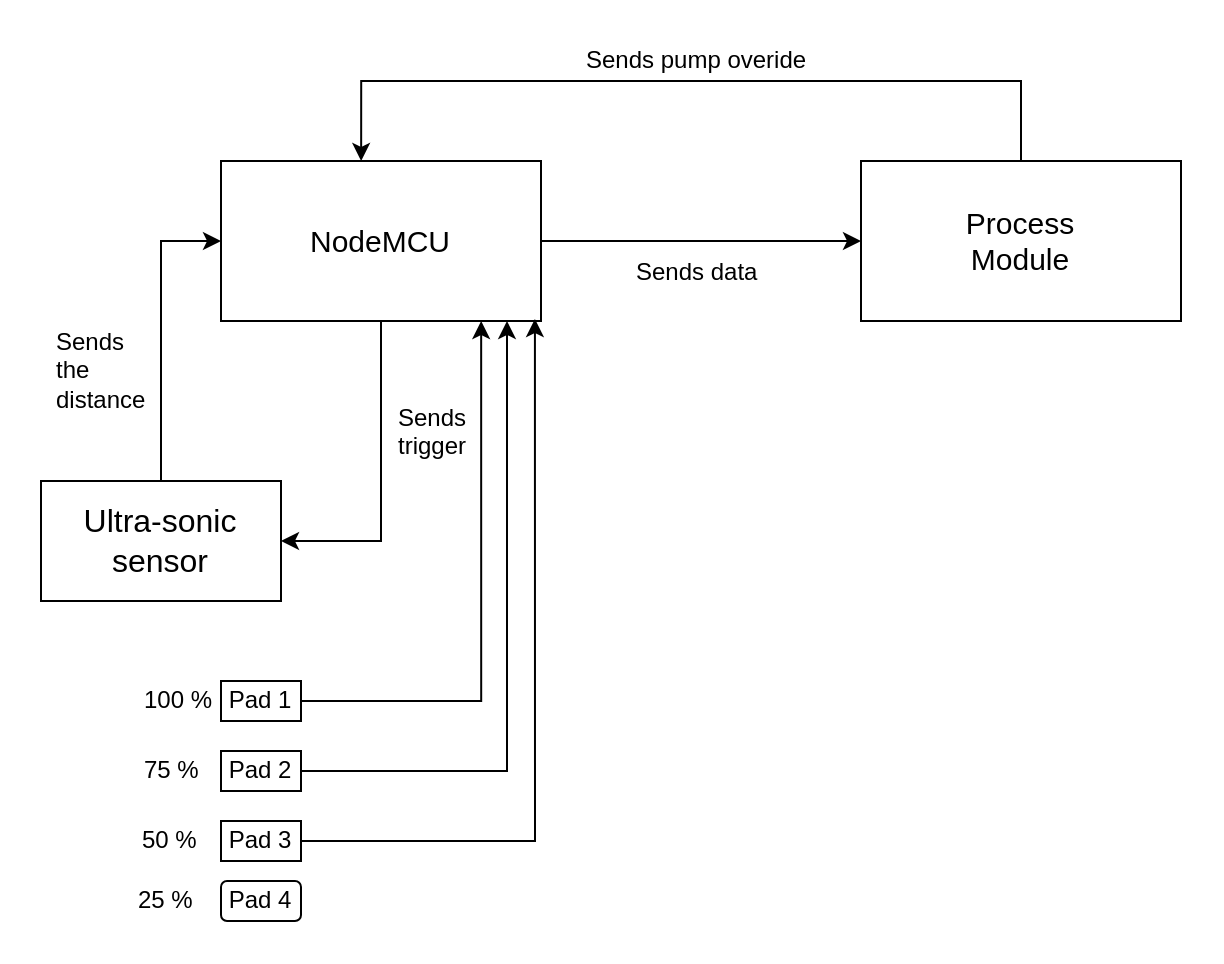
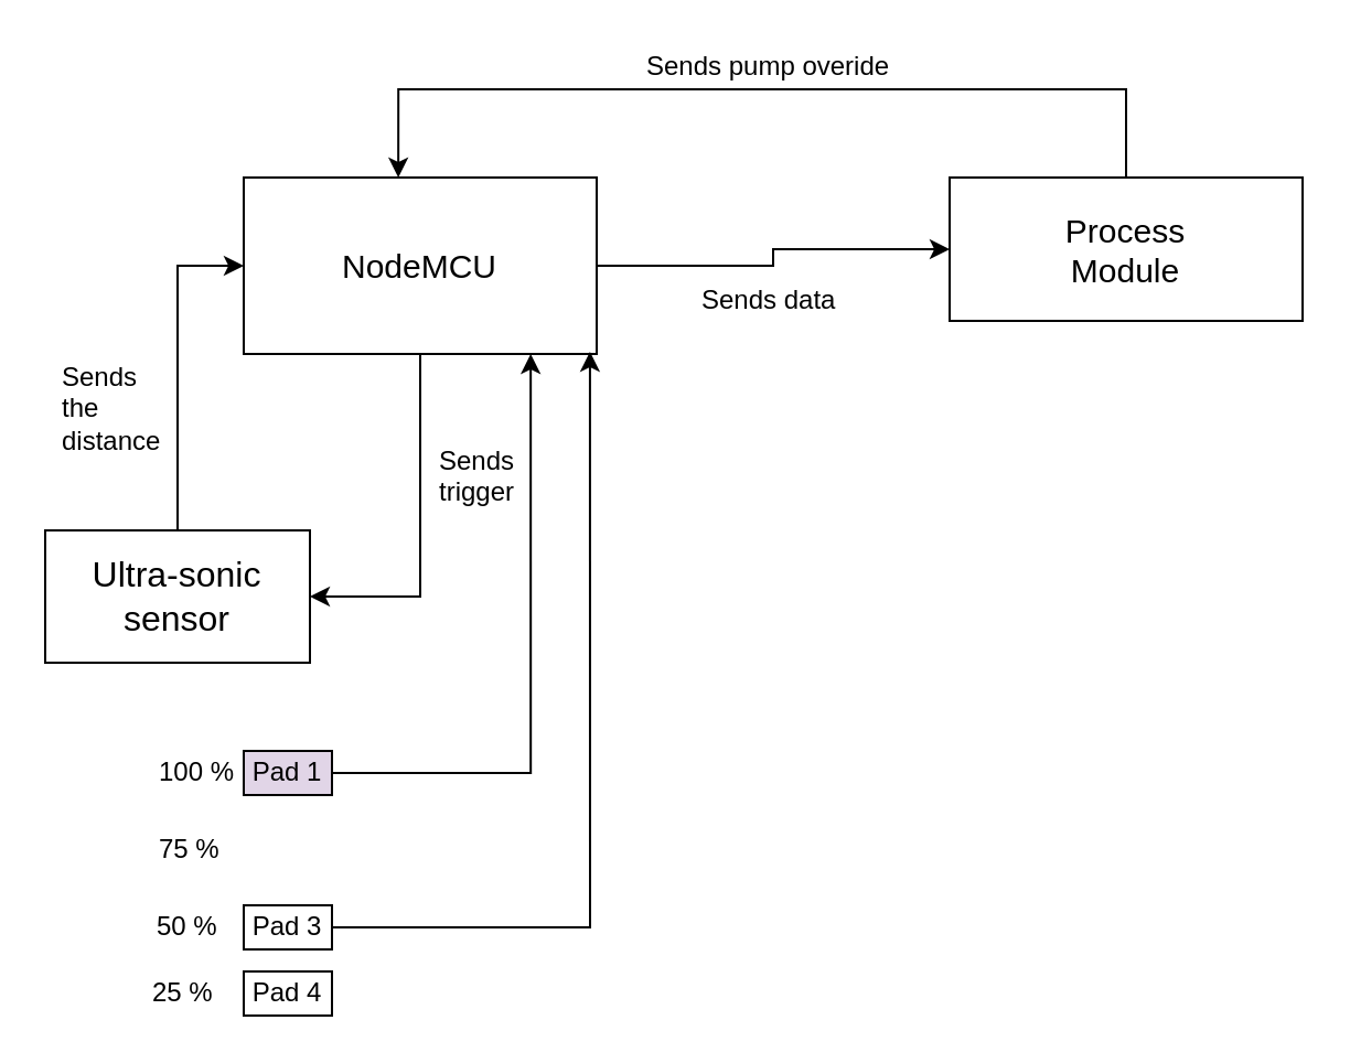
- <mxCell id="3" value="&lt;font style=&quot;font-size: 15px&quot;&gt;Process&lt;br&gt;Module&lt;/font&gt;" style="rounded=0;whiteSpace=wrap;html=1;" vertex="1" parent="1"><mxGeometry x="430" y="80" width="160" height="80" as="geometry" /></mxCell>
+ <mxCell id="3" value="&lt;font style=&quot;font-size: 15px&quot;&gt;Process&lt;br&gt;Module&lt;/font&gt;" style="rounded=0;whiteSpace=wrap;html=1;" vertex="1" parent="1"><mxGeometry x="430" y="80" width="160" height="65" as="geometry" /></mxCell>
- <mxCell id="15" style="edgeStyle=orthogonalEdgeStyle;rounded=0;orthogonalLoop=1;jettySize=auto;html=1;" edge="1" parent="1" source="16" target="6"><mxGeometry relative="1" as="geometry"><Array as="points"><mxPoint x="253" y="385" /></Array></mxGeometry></mxCell>
- <mxCell id="14" value="Pad 1" style="rounded=0;whiteSpace=wrap;html=1;" vertex="1" parent="1"><mxGeometry x="110" y="340" width="40" height="20" as="geometry" /></mxCell>
+ <mxCell id="14" value="Pad 1" style="rounded=0;whiteSpace=wrap;html=1;fillColor=#e1d5e7;" vertex="1" parent="1"><mxGeometry x="110" y="340" width="40" height="20" as="geometry" /></mxCell>
- <mxCell id="16" value="Pad 2" style="rounded=0;whiteSpace=wrap;html=1;" vertex="1" parent="1"><mxGeometry x="110" y="375" width="40" height="20" as="geometry" /></mxCell>
- <mxCell id="19" value="Pad 4" style="whiteSpace=wrap;html=1;rounded=1;" vertex="1" parent="1"><mxGeometry x="110" y="440" width="40" height="20" as="geometry" /></mxCell>
+ <mxCell id="19" value="Pad 4" style="rounded=0;whiteSpace=wrap;html=1;" vertex="1" parent="1"><mxGeometry x="110" y="440" width="40" height="20" as="geometry" /></mxCell>
